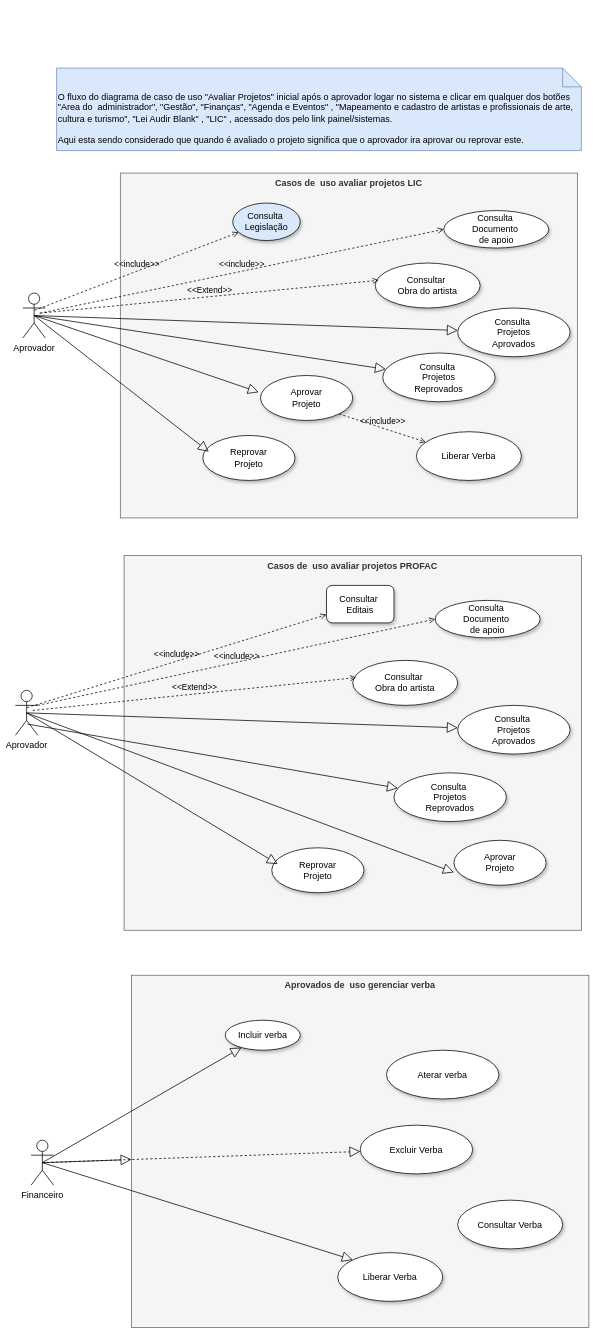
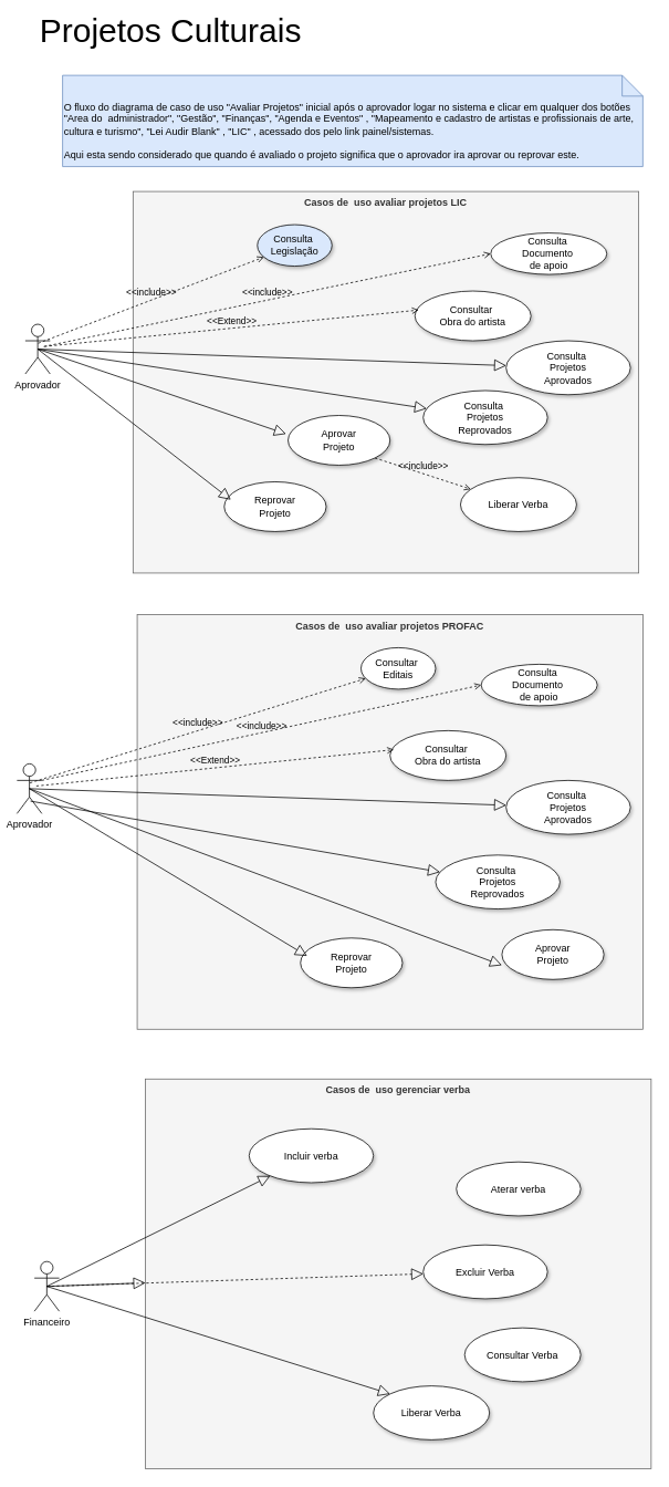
+ <mxCell id="2" value="&lt;span style=&quot;font-size: 40px;&quot;&gt;Projetos Culturais&lt;/span&gt;" style="text;html=1;strokeColor=none;fillColor=none;align=center;verticalAlign=middle;whiteSpace=wrap;rounded=0;" parent="1" vertex="1"><mxGeometry x="41" y="20" width="329" height="30" as="geometry" /></mxCell>
- <mxCell id="28" value="Consultar&amp;nbsp;&lt;br&gt;Editais" style="whiteSpace=wrap;html=1;shadow=1;rounded=1;" parent="1" vertex="1"><mxGeometry x="435" y="780" width="90" height="50" as="geometry" /></mxCell>
+ <mxCell id="28" value="Consultar&amp;nbsp;&lt;br&gt;Editais" style="ellipse;whiteSpace=wrap;html=1;shadow=1;" parent="1" vertex="1"><mxGeometry x="435" y="780" width="90" height="50" as="geometry" /></mxCell>
- <mxCell id="36" value="Aprovados de&amp;nbsp; uso gerenciar verba" style="shape=rect;html=1;verticalAlign=top;fontStyle=1;whiteSpace=wrap;align=center;fillColor=#f5f5f5;fontColor=#333333;strokeColor=#666666;" vertex="1" parent="1"><mxGeometry x="175" y="1300" width="610" height="470" as="geometry" /></mxCell>
+ <mxCell id="36" value="Casos de&amp;nbsp; uso gerenciar verba" style="shape=rect;html=1;verticalAlign=top;fontStyle=1;whiteSpace=wrap;align=center;fillColor=#f5f5f5;fontColor=#333333;strokeColor=#666666;" vertex="1" parent="1"><mxGeometry x="175" y="1300" width="610" height="470" as="geometry" /></mxCell>
- <mxCell id="37" value="Incluir verba" style="ellipse;whiteSpace=wrap;html=1;shadow=1;" vertex="1" parent="1"><mxGeometry x="300" y="1360" width="100" height="40" as="geometry" /></mxCell>
+ <mxCell id="37" value="Incluir verba" style="ellipse;whiteSpace=wrap;html=1;shadow=1;" vertex="1" parent="1"><mxGeometry x="300" y="1360" width="150" height="65" as="geometry" /></mxCell>
- <mxCell id="40" value="Aterar verba" style="ellipse;whiteSpace=wrap;html=1;shadow=1;" vertex="1" parent="1"><mxGeometry x="515" y="1400" width="150" height="65" as="geometry" /></mxCell>
+ <mxCell id="40" value="Aterar verba" style="ellipse;whiteSpace=wrap;html=1;shadow=1;" vertex="1" parent="1"><mxGeometry x="550" y="1400" width="150" height="65" as="geometry" /></mxCell>
- <mxCell id="42" value="Excluir Verba" style="ellipse;whiteSpace=wrap;html=1;shadow=1;" vertex="1" parent="1"><mxGeometry x="480" y="1500" width="150" height="65" as="geometry" /></mxCell>
+ <mxCell id="42" value="Excluir Verba" style="ellipse;whiteSpace=wrap;html=1;shadow=1;" vertex="1" parent="1"><mxGeometry x="510" y="1500" width="150" height="65" as="geometry" /></mxCell>
- <mxCell id="44" value="Consultar Verba" style="ellipse;whiteSpace=wrap;html=1;shadow=1;" vertex="1" parent="1"><mxGeometry x="610" y="1600" width="140" height="65" as="geometry" /></mxCell>
+ <mxCell id="44" value="Consultar Verba" style="ellipse;whiteSpace=wrap;html=1;shadow=1;" vertex="1" parent="1"><mxGeometry x="560" y="1600" width="140" height="65" as="geometry" /></mxCell>
